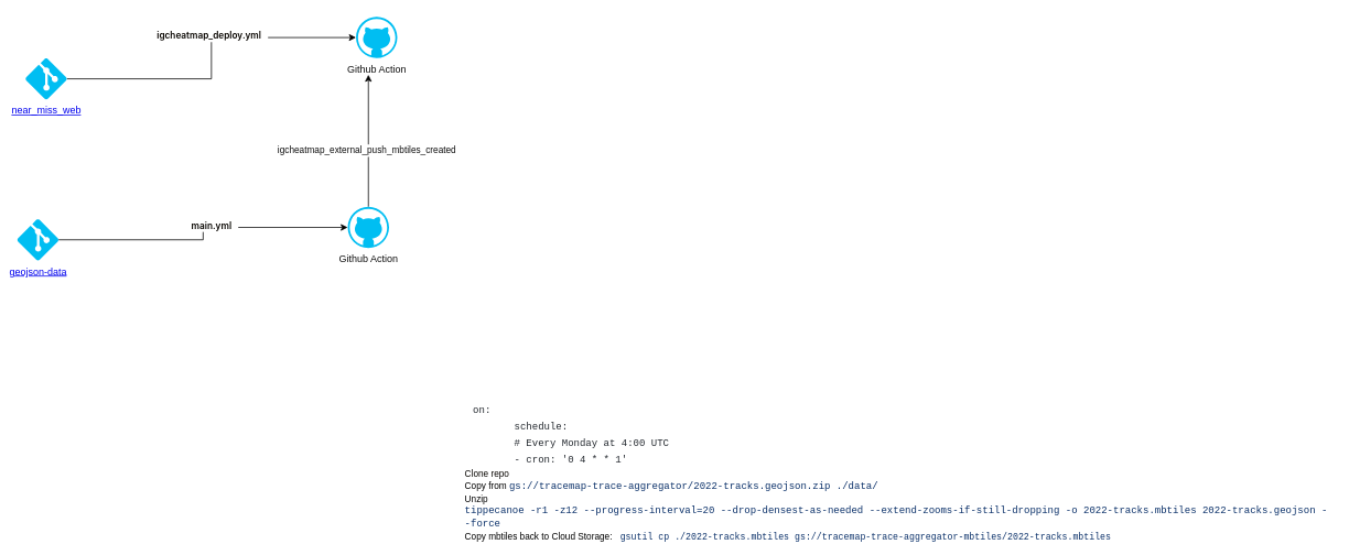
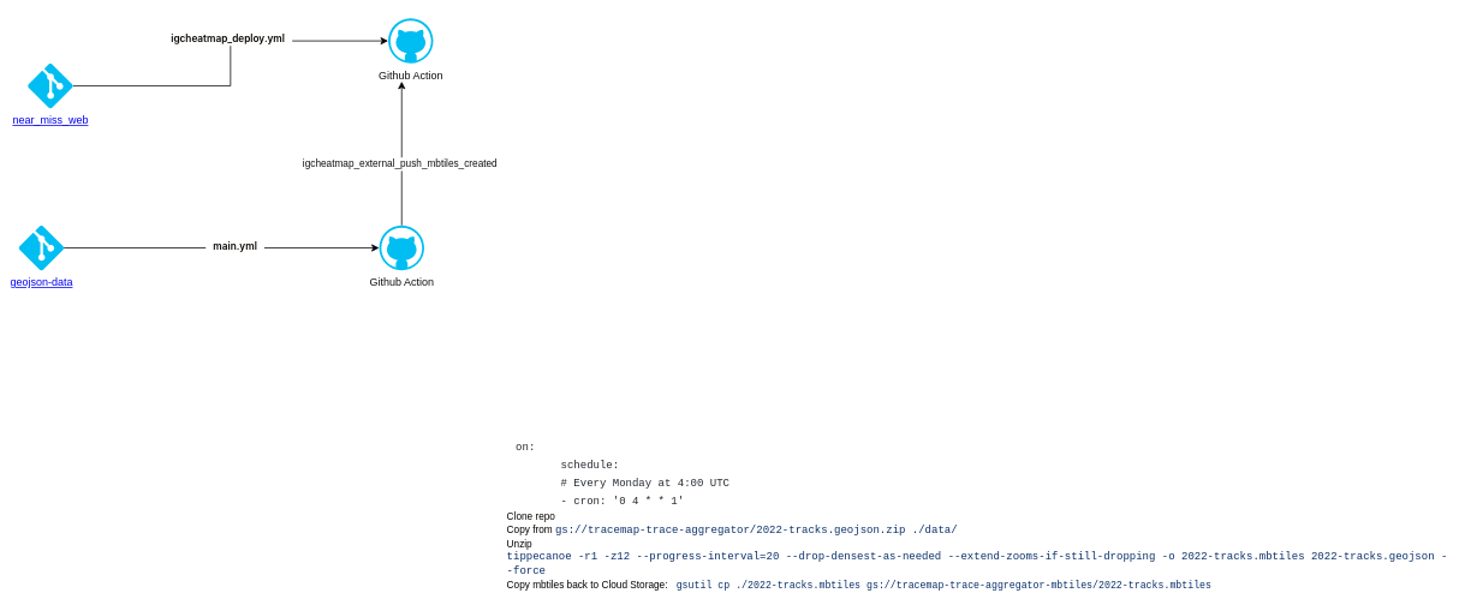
- <mxCell id="8" value="&lt;a href=&quot;https://github.com/llauner/geojson-data&quot;&gt;geojson-data&lt;/a&gt;" style="verticalLabelPosition=bottom;html=1;verticalAlign=top;align=center;strokeColor=none;fillColor=#00BEF2;shape=mxgraph.azure.git_repository;" parent="1" vertex="1"><mxGeometry x="20" y="265" width="50" height="50" as="geometry" /></mxCell>
+ <mxCell id="8" value="&lt;a href=&quot;https://github.com/llauner/geojson-data&quot;&gt;geojson-data&lt;/a&gt;" style="verticalLabelPosition=bottom;html=1;verticalAlign=top;align=center;strokeColor=none;fillColor=#00BEF2;shape=mxgraph.azure.git_repository;" parent="1" vertex="1"><mxGeometry x="20" y="250" width="50" height="50" as="geometry" /></mxCell>
